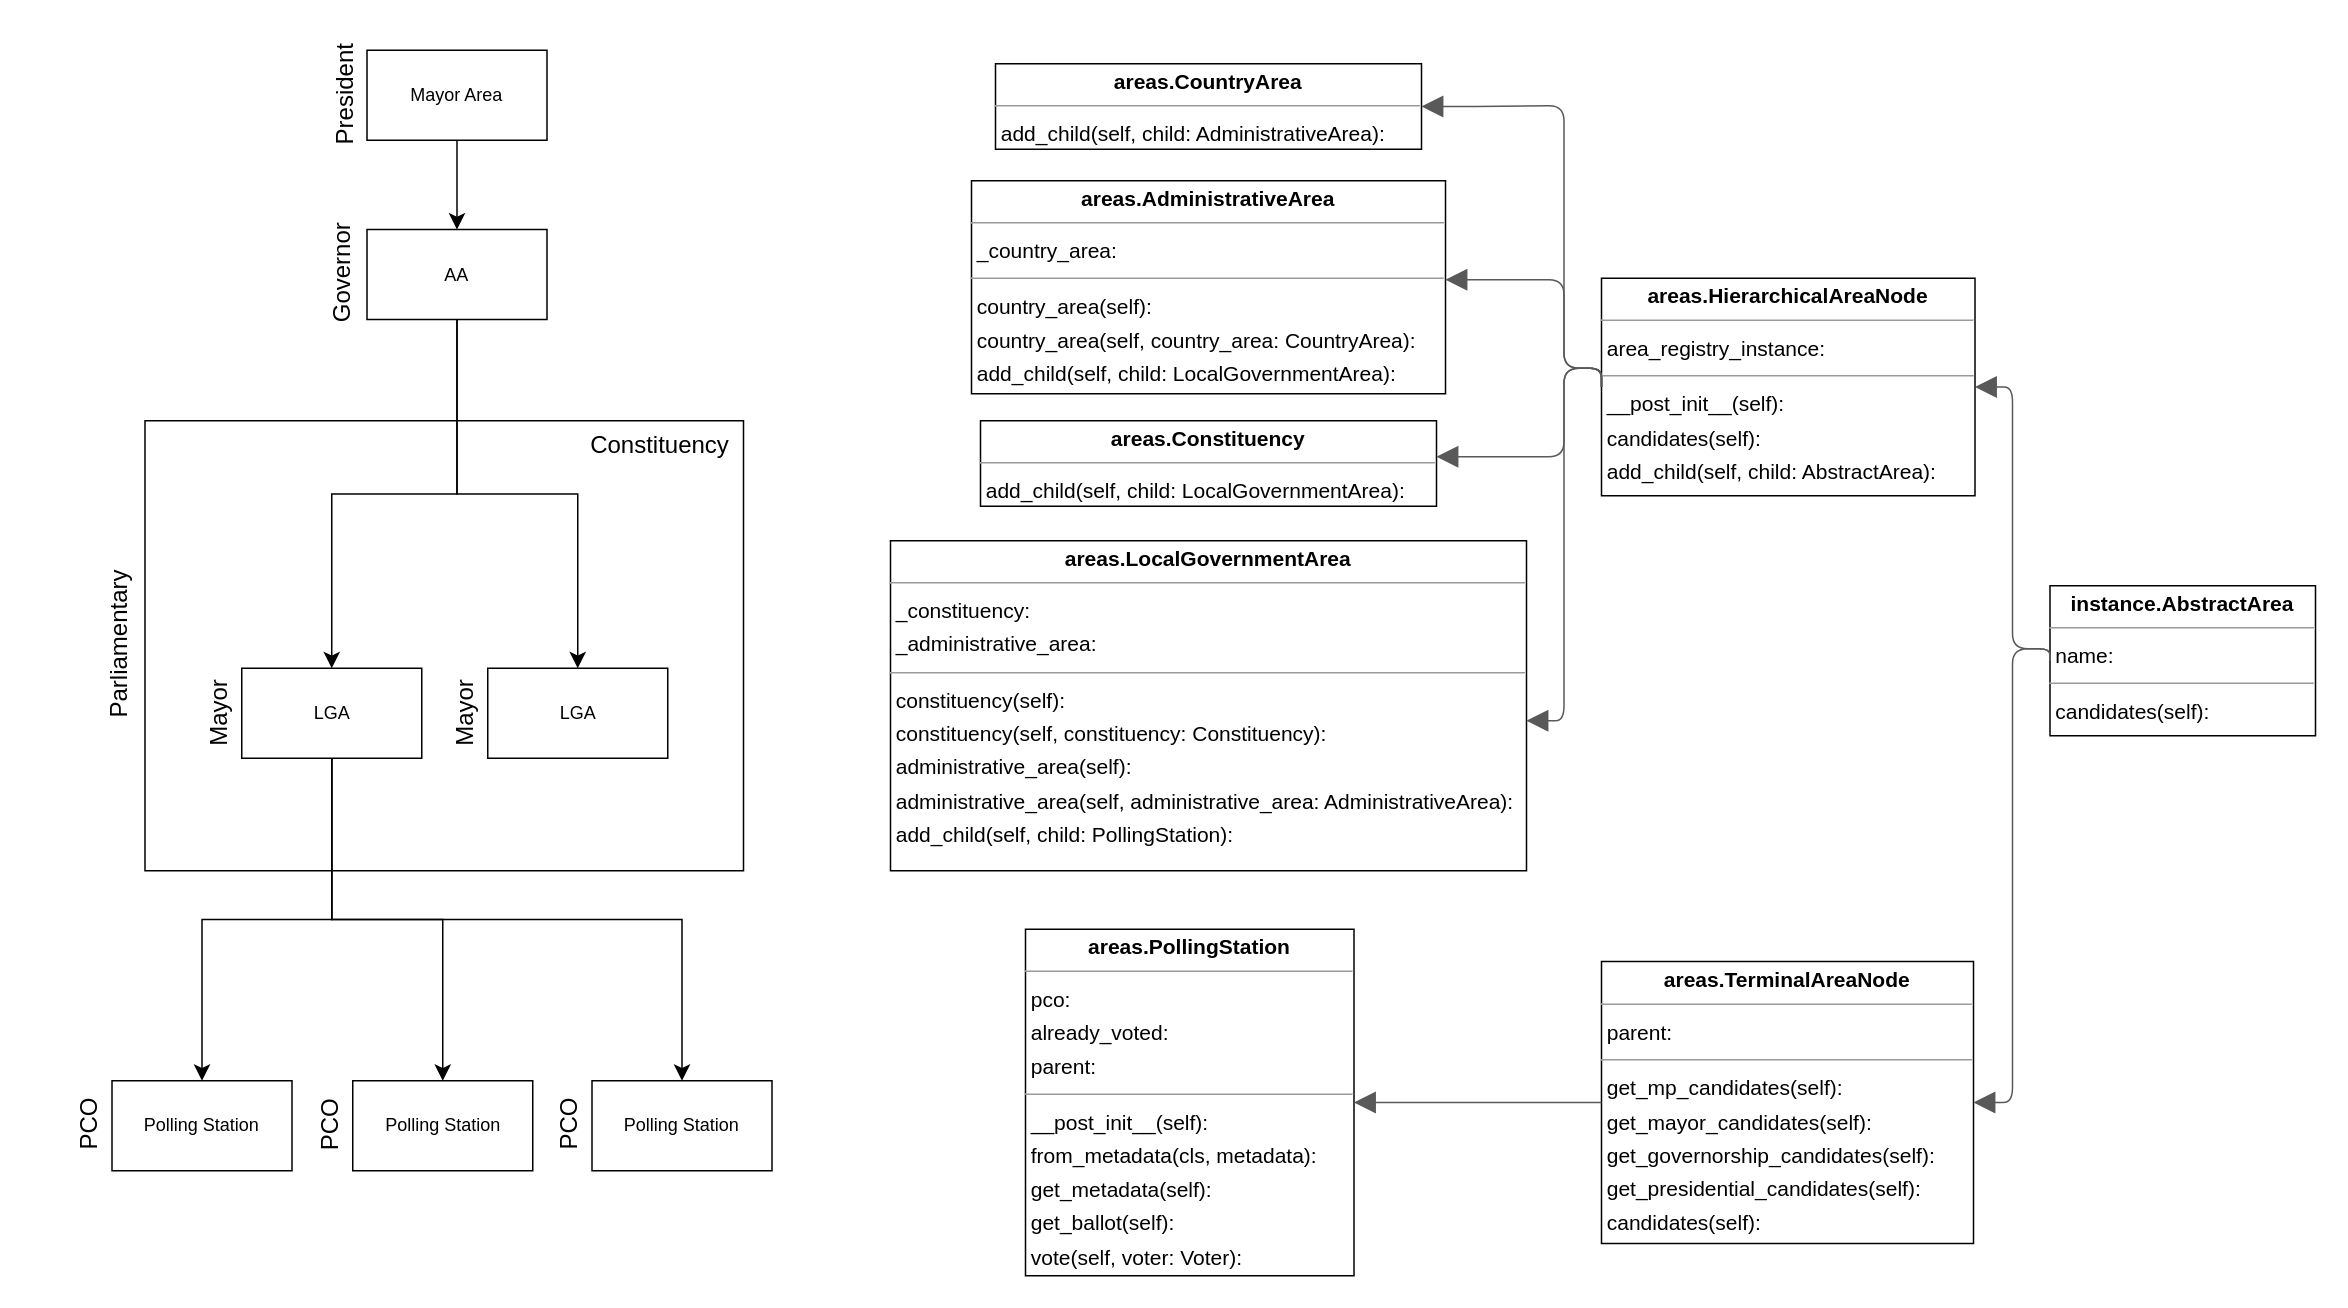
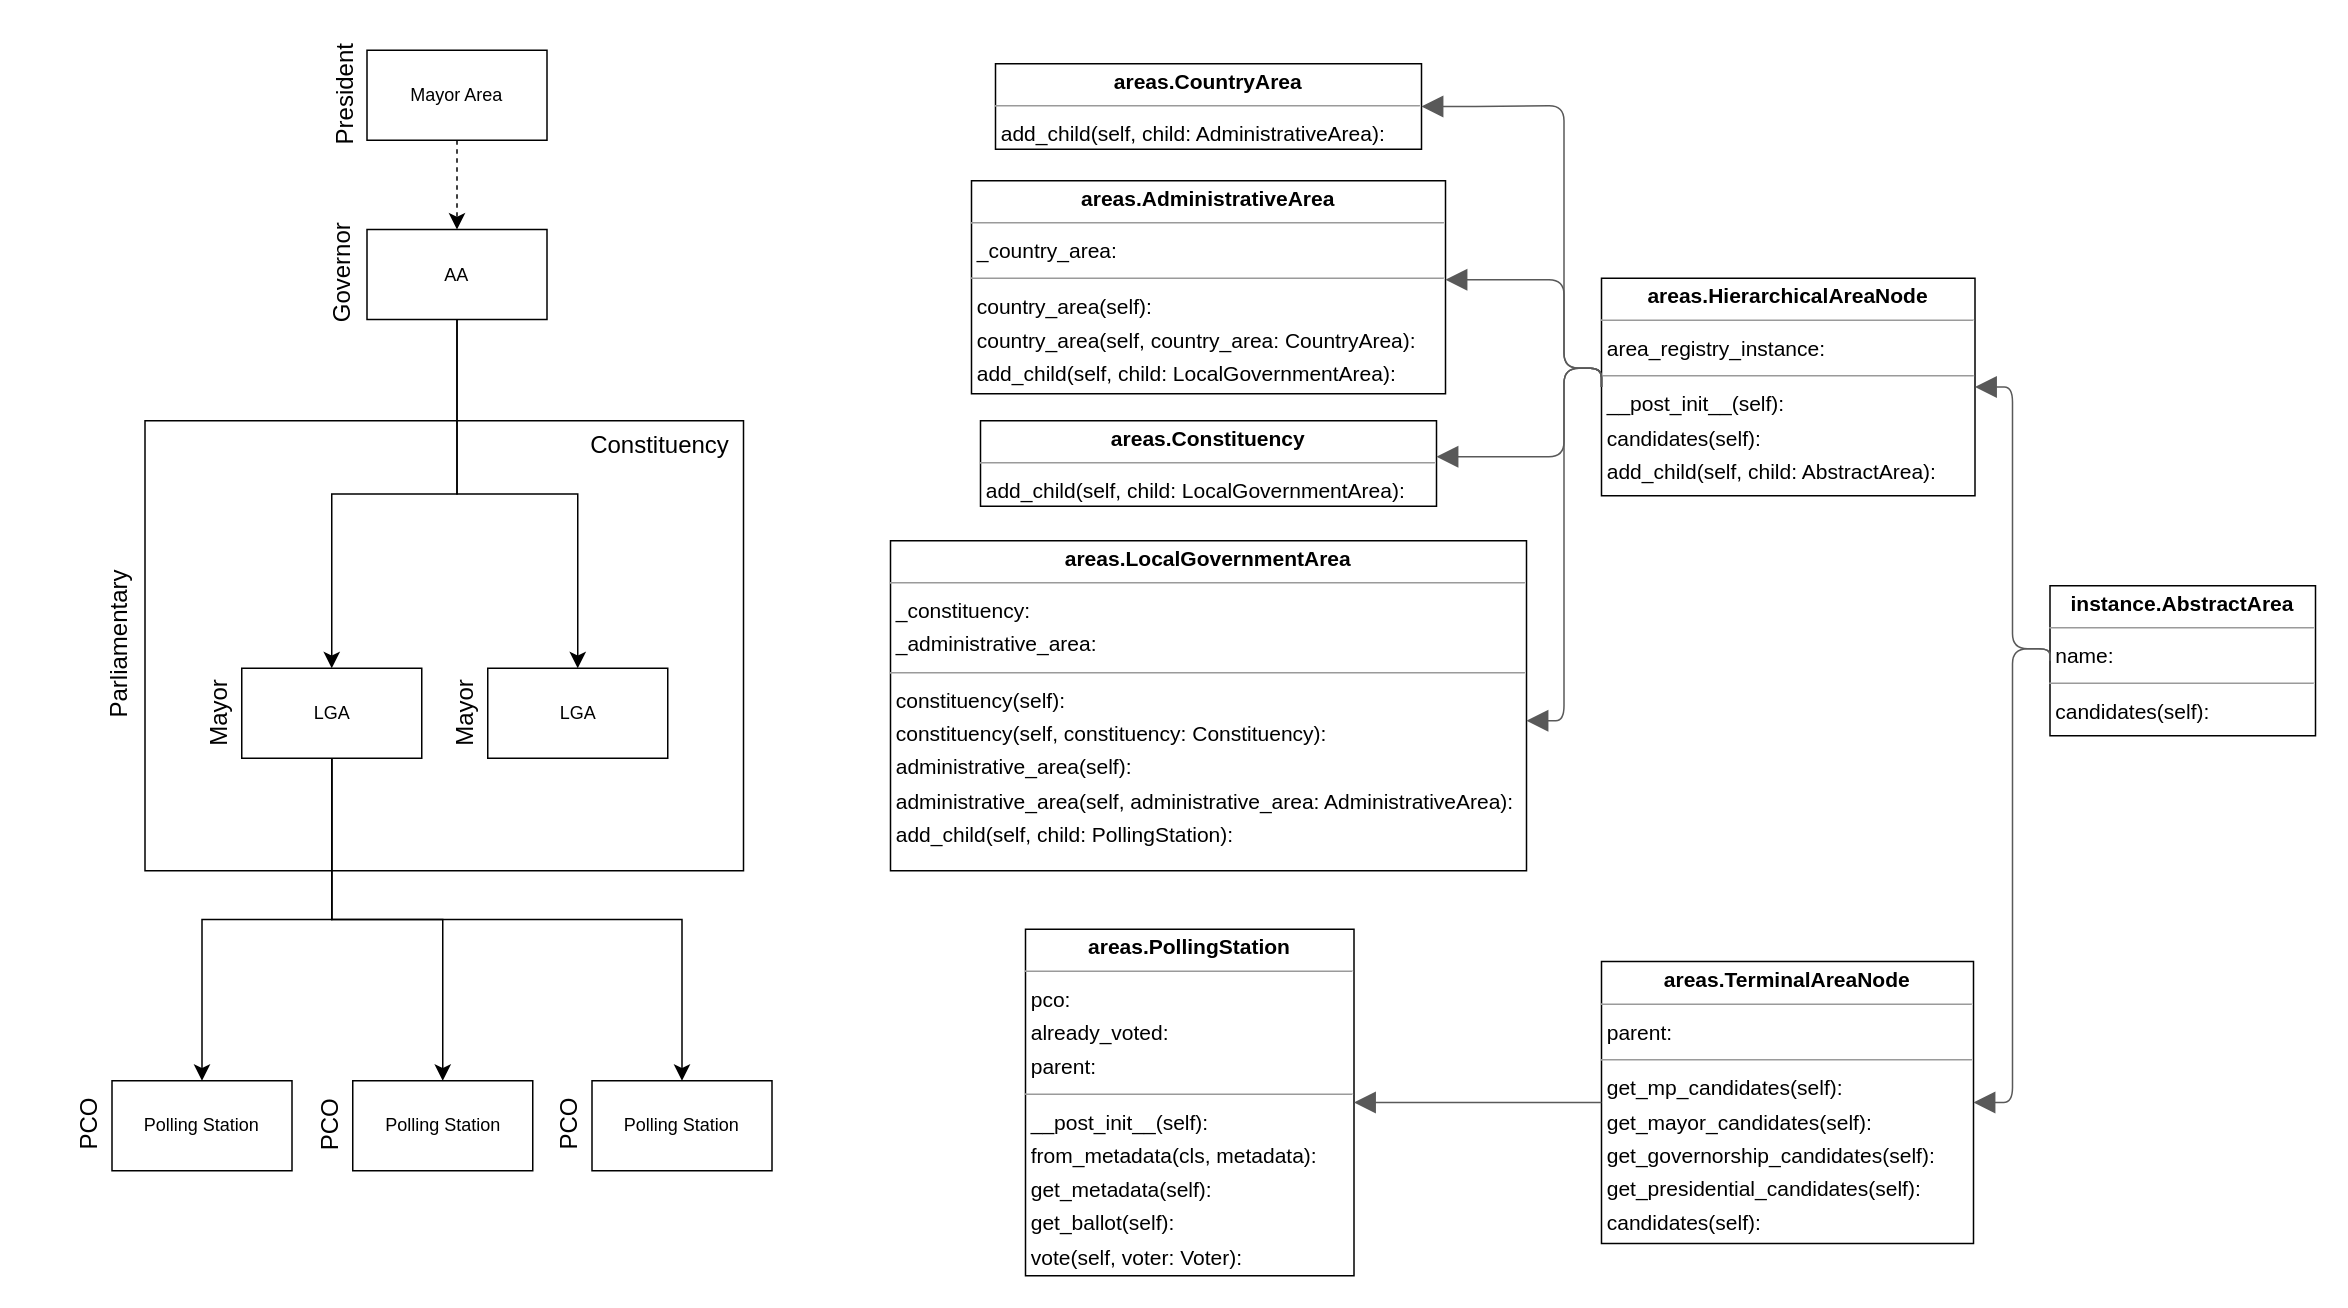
- <mxCell id="11" style="edgeStyle=orthogonalEdgeStyle;rounded=0;orthogonalLoop=1;jettySize=auto;html=1;exitX=0.5;exitY=1;exitDx=0;exitDy=0;entryX=0.5;entryY=0;entryDx=0;entryDy=0;fontSize=12;startSize=8;endSize=8;" parent="1" source="18" target="24" edge="1"><mxGeometry relative="1" as="geometry" /></mxCell>
+ <mxCell id="11" style="edgeStyle=orthogonalEdgeStyle;rounded=0;orthogonalLoop=1;jettySize=auto;html=1;exitX=0.5;exitY=1;exitDx=0;exitDy=0;entryX=0.5;entryY=0;entryDx=0;entryDy=0;fontSize=12;startSize=8;endSize=8;dashed=1;" parent="1" source="18" target="24" edge="1"><mxGeometry relative="1" as="geometry" /></mxCell>
